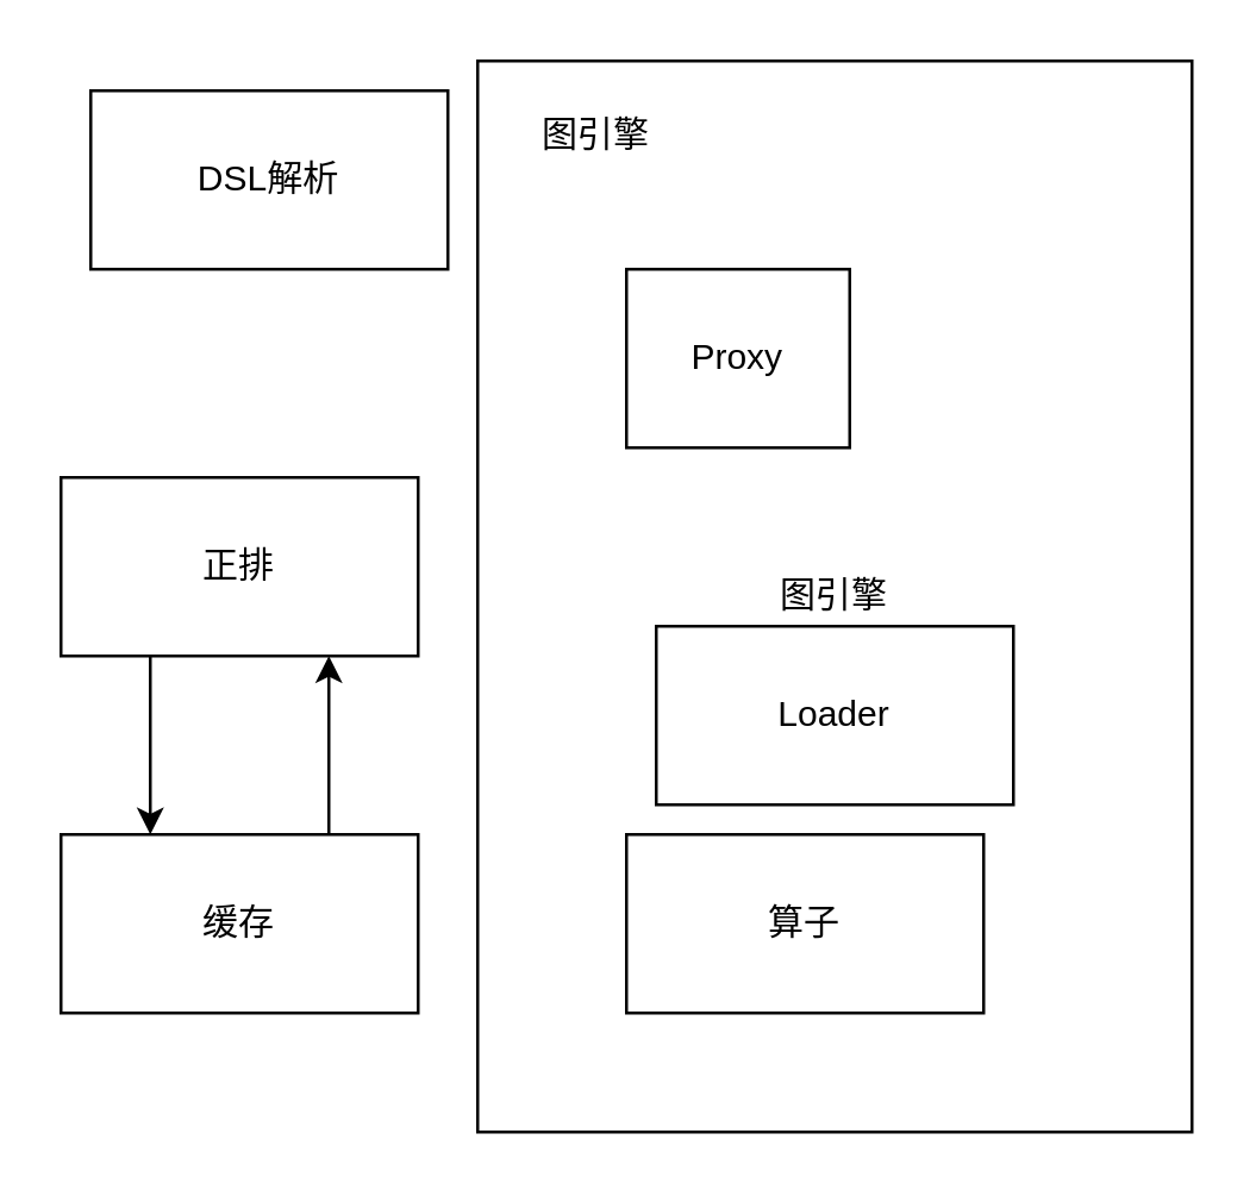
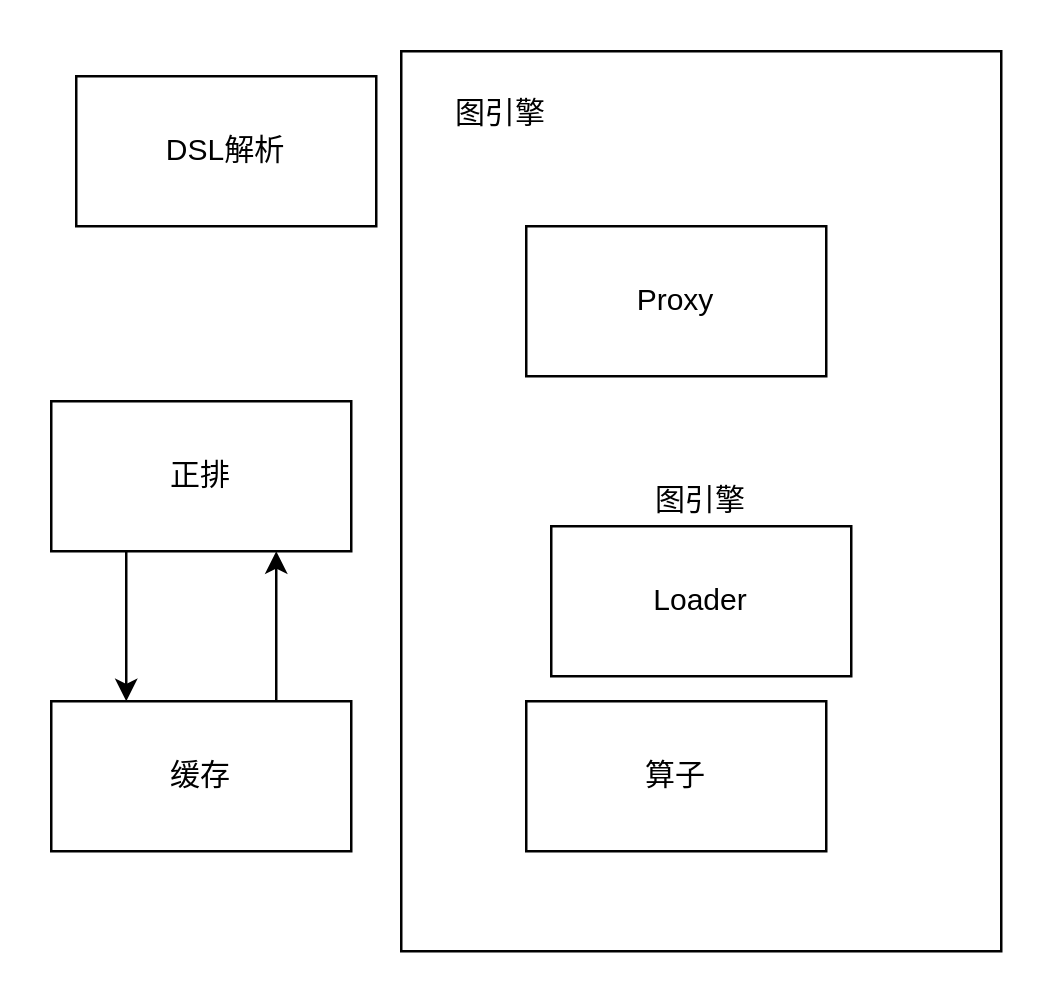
- <mxCell id="4" value="Proxy" style="rounded=0;whiteSpace=wrap;html=1;" vertex="1" parent="1"><mxGeometry x="210" y="90" width="75" height="60" as="geometry" /></mxCell>
+ <mxCell id="4" value="Proxy" style="rounded=0;whiteSpace=wrap;html=1;" vertex="1" parent="1"><mxGeometry x="210" y="90" width="120" height="60" as="geometry" /></mxCell>
